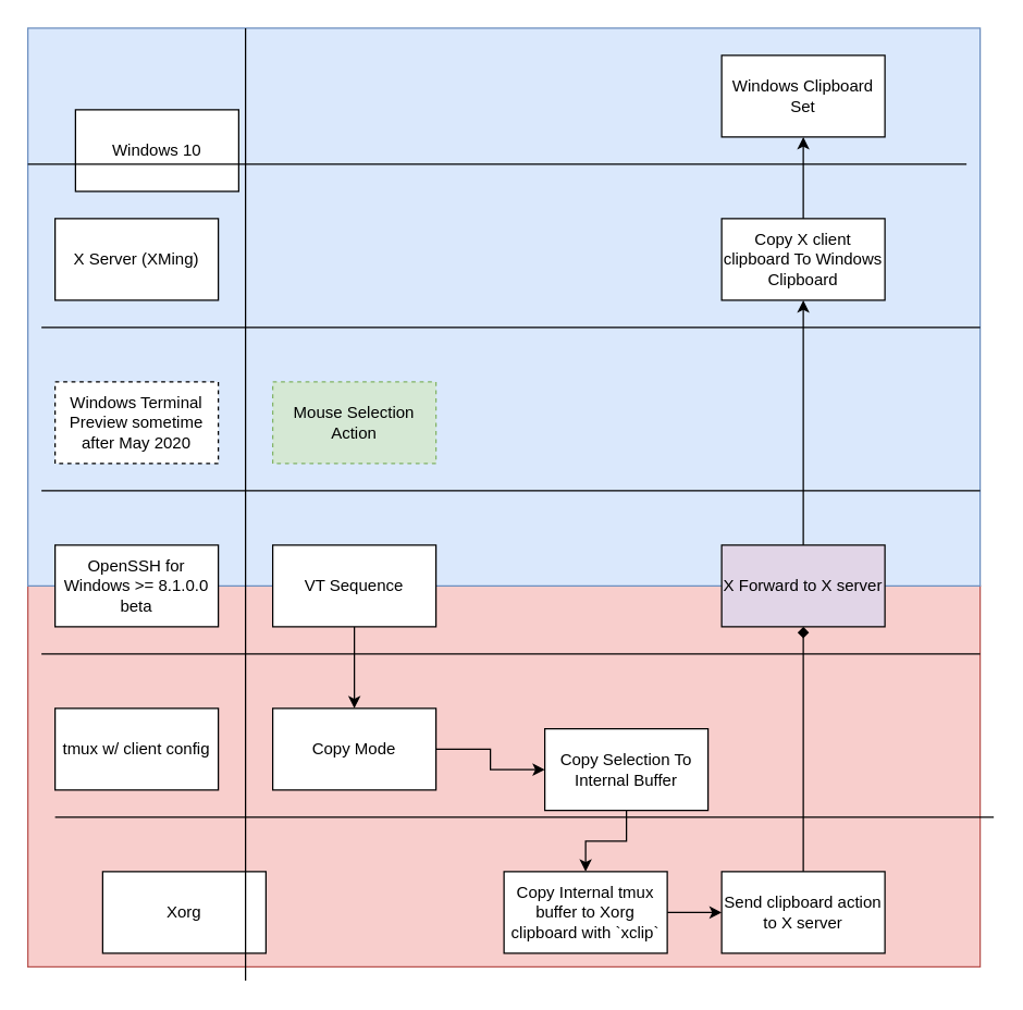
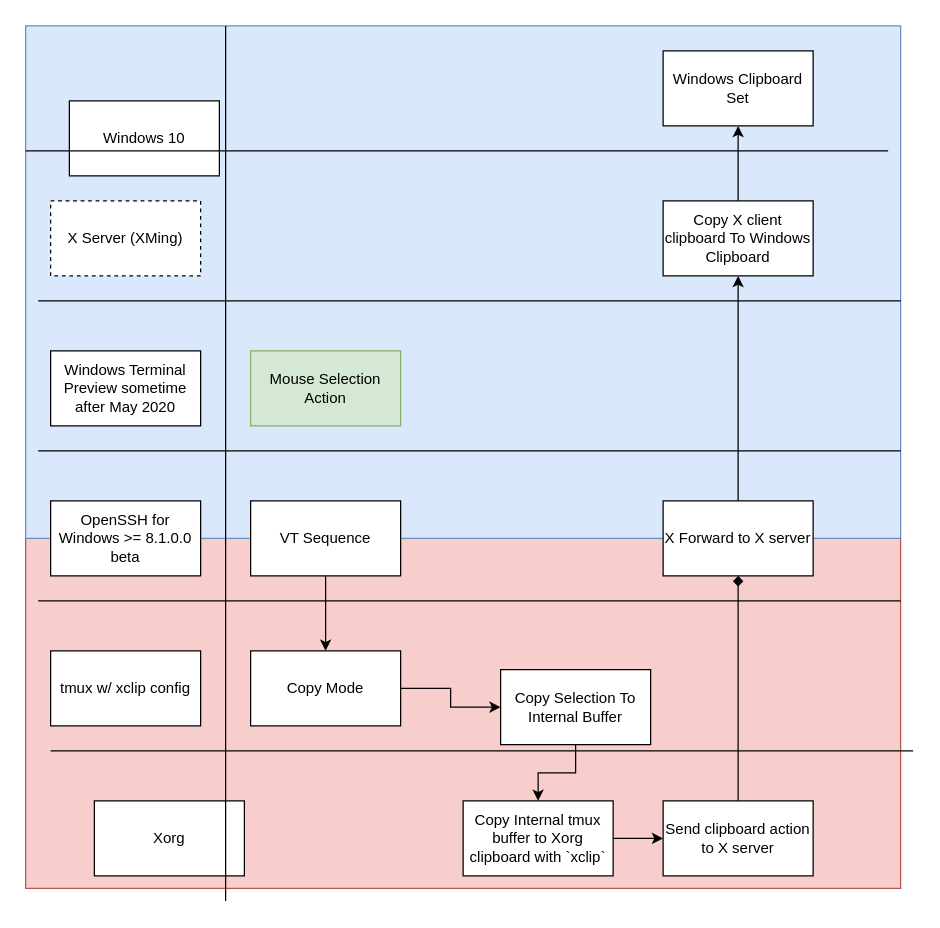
- <mxCell id="22" value="X Server (XMing)" style="rounded=0;whiteSpace=wrap;html=1;" vertex="1" parent="1"><mxGeometry x="40" y="160" width="120" height="60" as="geometry" /></mxCell>
+ <mxCell id="22" value="X Server (XMing)" style="rounded=0;whiteSpace=wrap;html=1;dashed=1;" vertex="1" parent="1"><mxGeometry x="40" y="160" width="120" height="60" as="geometry" /></mxCell>
- <mxCell id="9" value="Windows Terminal Preview sometime after May 2020" style="rounded=0;whiteSpace=wrap;html=1;dashed=1;" vertex="1" parent="1"><mxGeometry x="40" y="280" width="120" height="60" as="geometry" /></mxCell>
+ <mxCell id="9" value="Windows Terminal Preview sometime after May 2020" style="rounded=0;whiteSpace=wrap;html=1;" vertex="1" parent="1"><mxGeometry x="40" y="280" width="120" height="60" as="geometry" /></mxCell>
- <mxCell id="4" value="Mouse Selection Action" style="rounded=0;whiteSpace=wrap;html=1;fillColor=#d5e8d4;strokeColor=#82b366;dashed=1;" vertex="1" parent="1"><mxGeometry x="200" y="280" width="120" height="60" as="geometry" /></mxCell>
+ <mxCell id="4" value="Mouse Selection Action" style="rounded=0;whiteSpace=wrap;html=1;fillColor=#d5e8d4;strokeColor=#82b366;" vertex="1" parent="1"><mxGeometry x="200" y="280" width="120" height="60" as="geometry" /></mxCell>
- <mxCell id="21" value="X Forward to X server" style="rounded=0;whiteSpace=wrap;html=1;fillColor=#e1d5e7;" vertex="1" parent="1"><mxGeometry x="530" y="400" width="120" height="60" as="geometry" /></mxCell>
+ <mxCell id="21" value="X Forward to X server" style="rounded=0;whiteSpace=wrap;html=1;" vertex="1" parent="1"><mxGeometry x="530" y="400" width="120" height="60" as="geometry" /></mxCell>
- <mxCell id="13" value="tmux w/ client config" style="rounded=0;whiteSpace=wrap;html=1;" vertex="1" parent="1"><mxGeometry x="40" y="520" width="120" height="60" as="geometry" /></mxCell>
+ <mxCell id="13" value="tmux w/ xclip config" style="rounded=0;whiteSpace=wrap;html=1;" vertex="1" parent="1"><mxGeometry x="40" y="520" width="120" height="60" as="geometry" /></mxCell>
